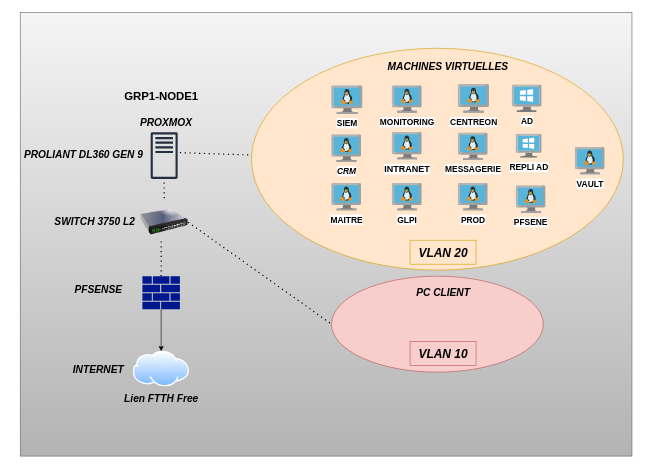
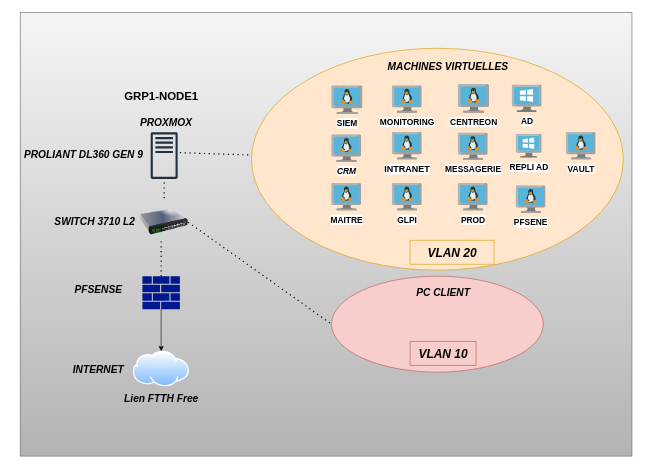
- <mxCell id="26" value="&lt;font style=&quot;font-size: 14px;&quot;&gt;&lt;b&gt;VAULT&lt;/b&gt;&lt;/font&gt;" style="image;sketch=0;aspect=fixed;html=1;points=[];align=center;fontSize=12;image=img/lib/mscae/VM_Linux.svg;movable=1;resizable=1;rotatable=1;deletable=1;editable=1;locked=0;connectable=1;" vertex="1" parent="1"><mxGeometry x="958" y="245" width="50" height="46" as="geometry" /></mxCell>
+ <mxCell id="26" value="&lt;font style=&quot;font-size: 14px;&quot;&gt;&lt;b&gt;VAULT&lt;/b&gt;&lt;/font&gt;" style="image;sketch=0;aspect=fixed;html=1;points=[];align=center;fontSize=12;image=img/lib/mscae/VM_Linux.svg;movable=1;resizable=1;rotatable=1;deletable=1;editable=1;locked=0;connectable=1;" vertex="1" parent="1"><mxGeometry x="943" y="220" width="50" height="46" as="geometry" /></mxCell>
- <mxCell id="32" value="SWITCH 3750 L2" style="text;html=1;align=center;verticalAlign=middle;resizable=0;points=[];autosize=1;strokeColor=none;fillColor=none;fontSize=17;fontStyle=3" vertex="1" parent="1"><mxGeometry x="76.75" y="355" width="160" height="30" as="geometry" /></mxCell>
+ <mxCell id="32" value="SWITCH 3710 L2" style="text;html=1;align=center;verticalAlign=middle;resizable=0;points=[];autosize=1;strokeColor=none;fillColor=none;fontSize=17;fontStyle=3" vertex="1" parent="1"><mxGeometry x="76.75" y="355" width="160" height="30" as="geometry" /></mxCell>
- <mxCell id="18" value="VLAN 20" style="text;html=1;align=center;verticalAlign=middle;resizable=1;points=[];autosize=1;strokeColor=#d79b00;fillColor=#ffe6cc;fontStyle=3;fontSize=20;movable=1;rotatable=1;deletable=1;editable=1;locked=0;connectable=1;" vertex="1" parent="1"><mxGeometry x="683" y="400" width="110" height="40" as="geometry" /></mxCell>
+ <mxCell id="18" value="VLAN 20" style="text;html=1;align=center;verticalAlign=middle;resizable=1;points=[];autosize=1;strokeColor=#d79b00;fillColor=#ffe6cc;fontStyle=3;fontSize=20;movable=1;rotatable=1;deletable=1;editable=1;locked=0;connectable=1;" vertex="1" parent="1"><mxGeometry x="683" y="400" width="140" height="40" as="geometry" /></mxCell>
